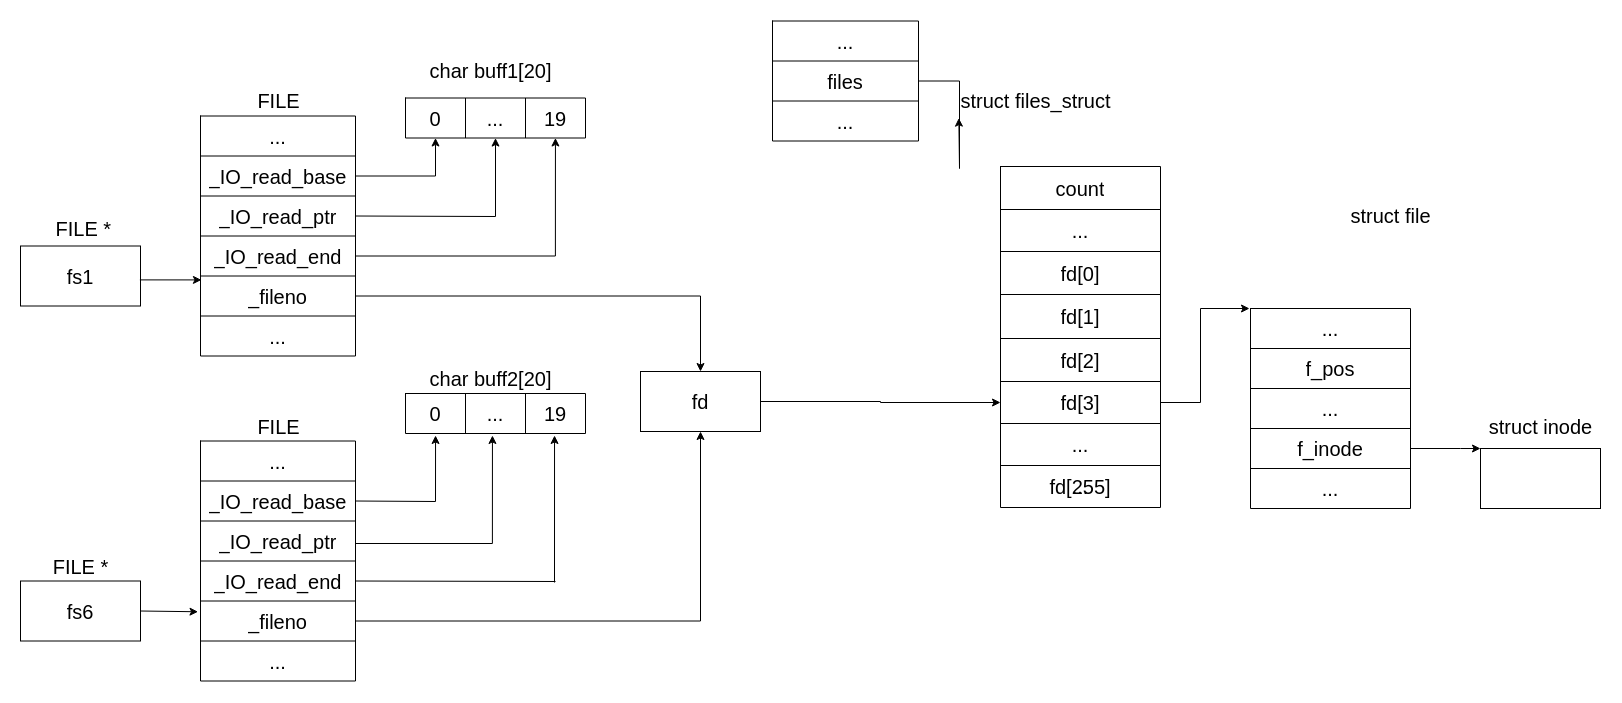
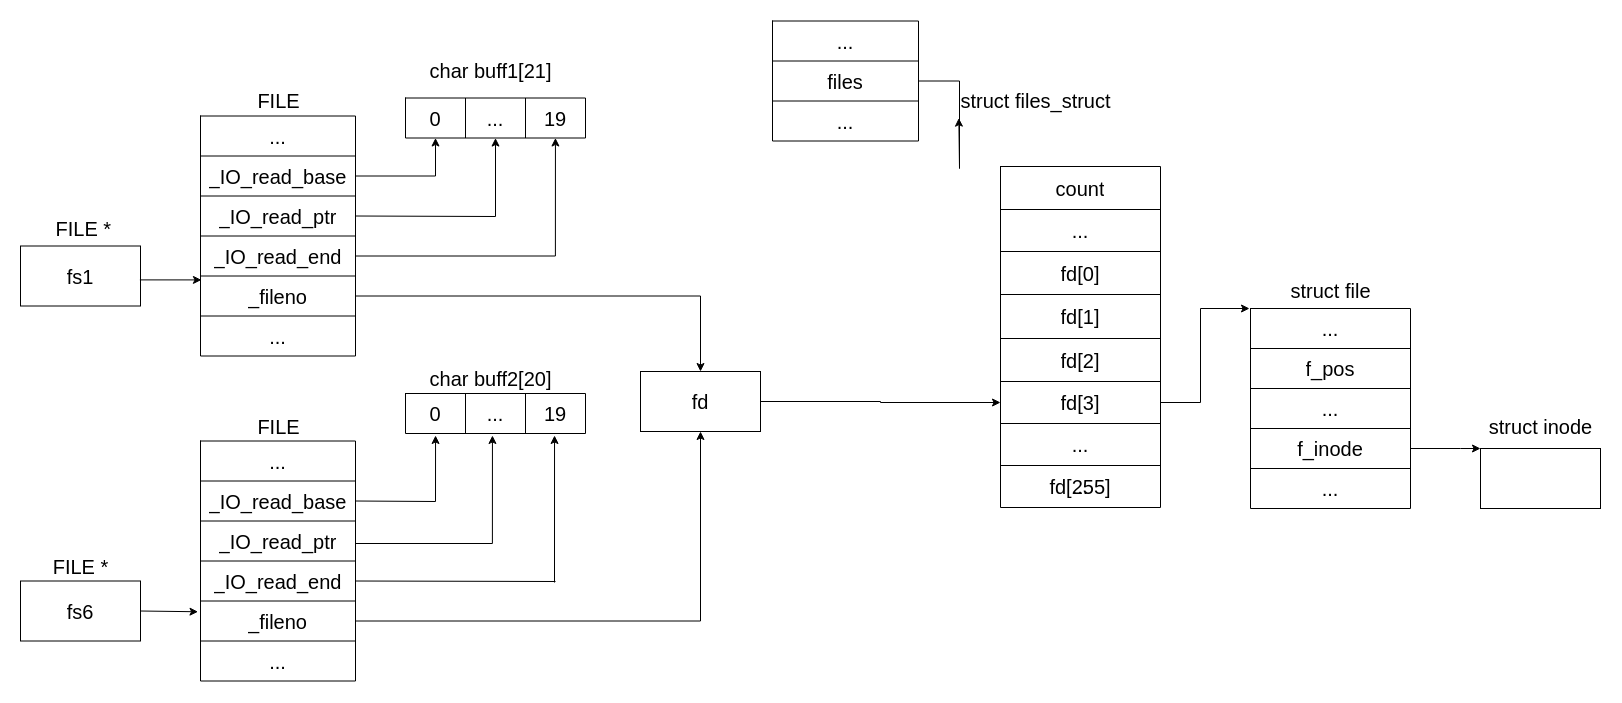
- <mxCell id="86" value="char buff1[20]" style="text;html=1;align=center;verticalAlign=middle;resizable=0;points=[];autosize=1;strokeColor=none;fontSize=20;" parent="1" vertex="1"><mxGeometry x="420" y="55" width="140" height="30" as="geometry" /></mxCell>
+ <mxCell id="86" value="char buff1[21]" style="text;html=1;align=center;verticalAlign=middle;resizable=0;points=[];autosize=1;strokeColor=none;fontSize=20;" parent="1" vertex="1"><mxGeometry x="420" y="55" width="140" height="30" as="geometry" /></mxCell>
- <mxCell id="83" value="struct file" style="text;html=1;align=center;verticalAlign=middle;resizable=0;points=[];autosize=1;strokeColor=none;fontSize=20;" parent="1" vertex="1"><mxGeometry x="1340" y="200" width="100" height="30" as="geometry" /></mxCell>
+ <mxCell id="83" value="struct file" style="text;html=1;align=center;verticalAlign=middle;resizable=0;points=[];autosize=1;strokeColor=none;fontSize=20;" parent="1" vertex="1"><mxGeometry x="1280" y="275" width="100" height="30" as="geometry" /></mxCell>
